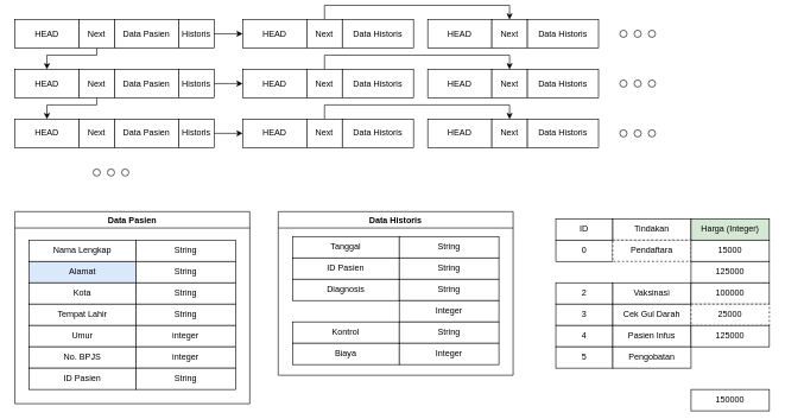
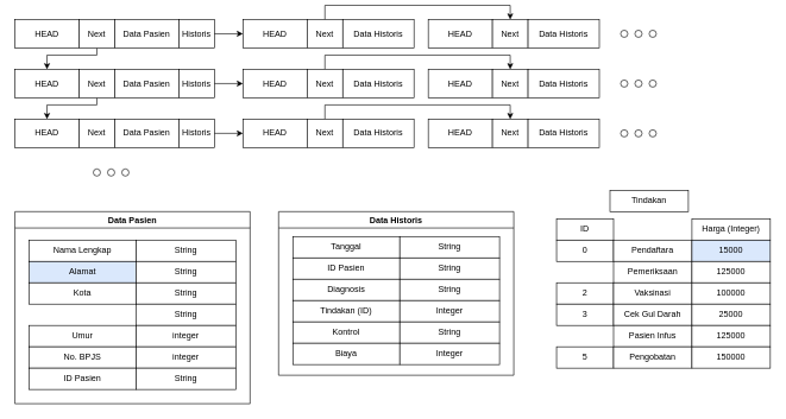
- <mxCell id="102" value="Tindakan" style="rounded=0;whiteSpace=wrap;html=1;" vertex="1" parent="1"><mxGeometry x="860" y="300" width="110" height="30" as="geometry" /></mxCell>
+ <mxCell id="102" value="Tindakan" style="rounded=0;whiteSpace=wrap;html=1;" vertex="1" parent="1"><mxGeometry x="855" y="260" width="110" height="30" as="geometry" /></mxCell>
- <mxCell id="103" value="Harga (Integer)" style="rounded=0;whiteSpace=wrap;html=1;fillColor=#d5e8d4;" vertex="1" parent="1"><mxGeometry x="970" y="300" width="110" height="30" as="geometry" /></mxCell>
+ <mxCell id="103" value="Harga (Integer)" style="rounded=0;whiteSpace=wrap;html=1;" vertex="1" parent="1"><mxGeometry x="970" y="300" width="110" height="30" as="geometry" /></mxCell>
- <mxCell id="105" value="Pendaftara" style="rounded=0;whiteSpace=wrap;html=1;dashed=1;" vertex="1" parent="1"><mxGeometry x="860" y="330" width="110" height="30" as="geometry" /></mxCell>
+ <mxCell id="105" value="Pendaftara" style="rounded=0;whiteSpace=wrap;html=1;" vertex="1" parent="1"><mxGeometry x="860" y="330" width="110" height="30" as="geometry" /></mxCell>
- <mxCell id="106" value="15000" style="rounded=0;whiteSpace=wrap;html=1;" vertex="1" parent="1"><mxGeometry x="970" y="330" width="110" height="30" as="geometry" /></mxCell>
+ <mxCell id="106" value="15000" style="rounded=0;whiteSpace=wrap;html=1;fillColor=#dae8fc;" vertex="1" parent="1"><mxGeometry x="970" y="330" width="110" height="30" as="geometry" /></mxCell>
+ <mxCell id="107" value="Pemeriksaan" style="rounded=0;whiteSpace=wrap;html=1;" vertex="1" parent="1"><mxGeometry x="860" y="360" width="110" height="30" as="geometry" /></mxCell>
+ <mxCell id="95" value="Tindakan (ID)" style="rounded=0;whiteSpace=wrap;html=1;" vertex="1" parent="88"><mxGeometry x="20" y="125" width="150" height="30" as="geometry" /></mxCell>
- <mxCell id="80" value="Tempat Lahir" style="rounded=0;whiteSpace=wrap;html=1;" vertex="1" parent="73"><mxGeometry x="20" y="130" width="150" height="30" as="geometry" /></mxCell>
- <mxCell id="114" value="25000" style="rounded=0;whiteSpace=wrap;html=1;dashed=1;" vertex="1" parent="1"><mxGeometry x="970" y="420" width="110" height="30" as="geometry" /></mxCell>
+ <mxCell id="114" value="25000" style="rounded=0;whiteSpace=wrap;html=1;" vertex="1" parent="1"><mxGeometry x="970" y="420" width="110" height="30" as="geometry" /></mxCell>
- <mxCell id="115" value="4" style="rounded=0;whiteSpace=wrap;html=1;" vertex="1" parent="1"><mxGeometry x="780" y="450" width="80" height="30" as="geometry" /></mxCell>
- <mxCell id="120" value="150000" style="rounded=0;whiteSpace=wrap;html=1;" vertex="1" parent="1"><mxGeometry x="970" y="540" width="110" height="30" as="geometry" /></mxCell>
+ <mxCell id="120" value="150000" style="rounded=0;whiteSpace=wrap;html=1;" vertex="1" parent="1"><mxGeometry x="970" y="480" width="110" height="30" as="geometry" /></mxCell>
